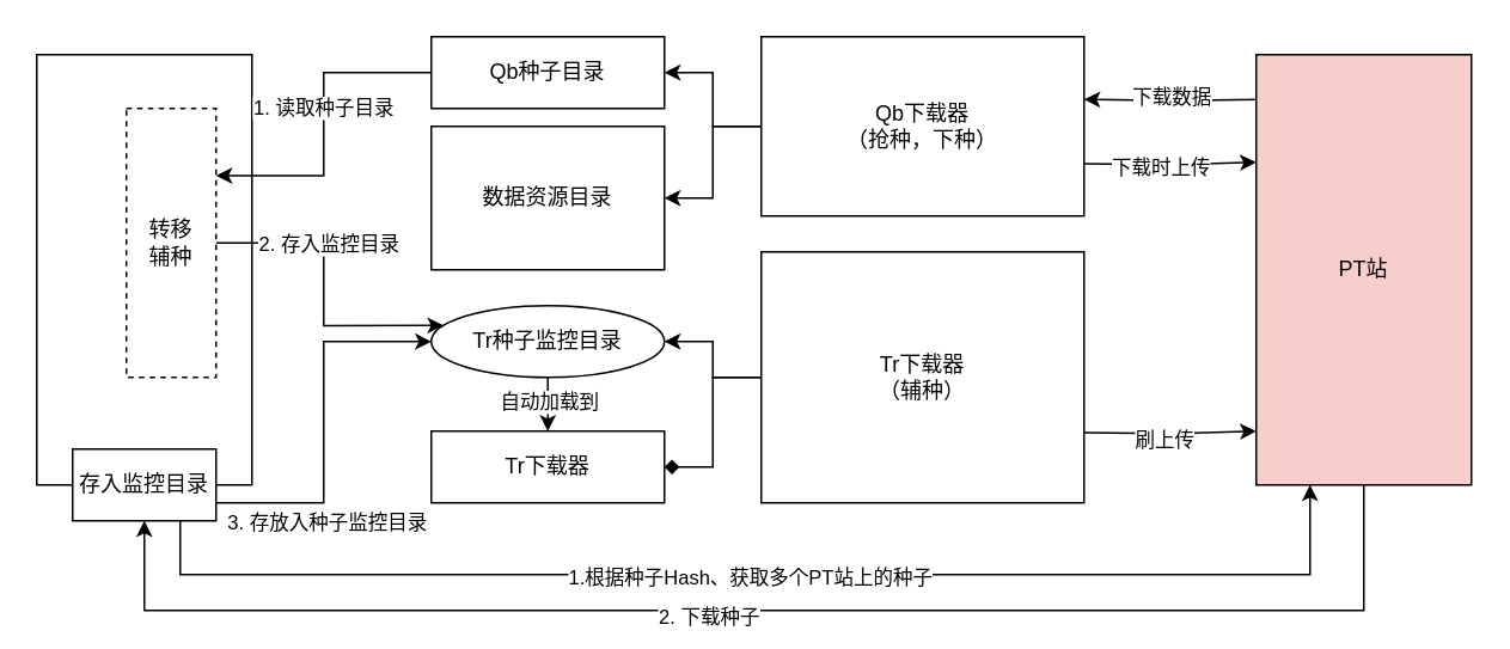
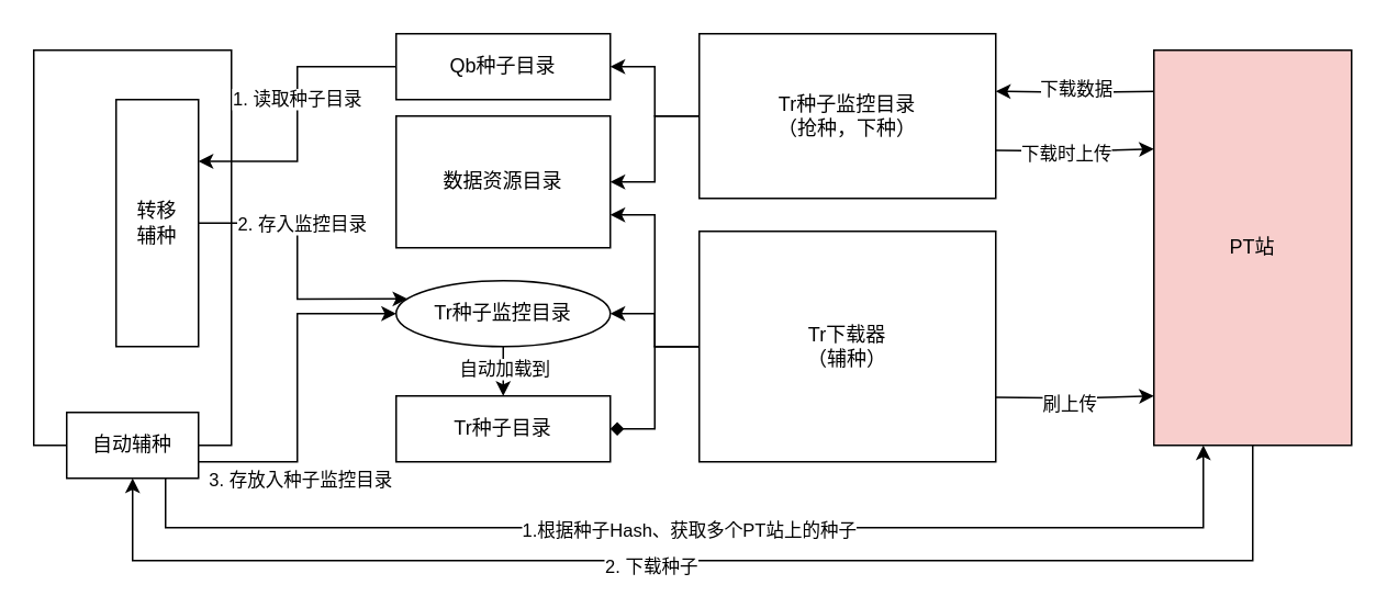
- <mxCell id="4" value="Qb下载器&lt;div&gt;（抢种，下种）&lt;/div&gt;" style="rounded=0;whiteSpace=wrap;html=1;" vertex="1" parent="1"><mxGeometry x="424" y="20" width="180" height="100" as="geometry" /></mxCell>
+ <mxCell id="4" value="Tr种子监控目录&lt;div&gt;（抢种，下种）&lt;/div&gt;" style="rounded=0;whiteSpace=wrap;html=1;" vertex="1" parent="1"><mxGeometry x="424" y="20" width="180" height="100" as="geometry" /></mxCell>
- <mxCell id="32" value="转移&lt;div&gt;辅种&lt;/div&gt;" style="rounded=0;whiteSpace=wrap;html=1;dashed=1;" vertex="1" parent="1"><mxGeometry x="70" y="60" width="50" height="150" as="geometry" /></mxCell>
+ <mxCell id="32" value="转移&lt;div&gt;辅种&lt;/div&gt;" style="rounded=0;whiteSpace=wrap;html=1;" vertex="1" parent="1"><mxGeometry x="70" y="60" width="50" height="150" as="geometry" /></mxCell>
+ <mxCell id="5" style="edgeStyle=orthogonalEdgeStyle;rounded=0;orthogonalLoop=1;jettySize=auto;html=1;entryX=1;entryY=0.75;entryDx=0;entryDy=0;" edge="1" parent="1" source="8" target="19"><mxGeometry relative="1" as="geometry" /></mxCell>
- <mxCell id="15" value="Tr下载器" style="rounded=0;whiteSpace=wrap;html=1;" vertex="1" parent="1"><mxGeometry x="240" y="240" width="130" height="40" as="geometry" /></mxCell>
+ <mxCell id="15" value="Tr种子目录" style="rounded=0;whiteSpace=wrap;html=1;" vertex="1" parent="1"><mxGeometry x="240" y="240" width="130" height="40" as="geometry" /></mxCell>
- <mxCell id="29" value="存入监控目录" style="rounded=0;whiteSpace=wrap;html=1;" vertex="1" parent="1"><mxGeometry y="250" width="80" height="40" as="geometry" x="40" /></mxCell>
+ <mxCell id="29" value="自动辅种" style="rounded=0;whiteSpace=wrap;html=1;" vertex="1" parent="1"><mxGeometry y="250" width="80" height="40" as="geometry" x="40" /></mxCell>
